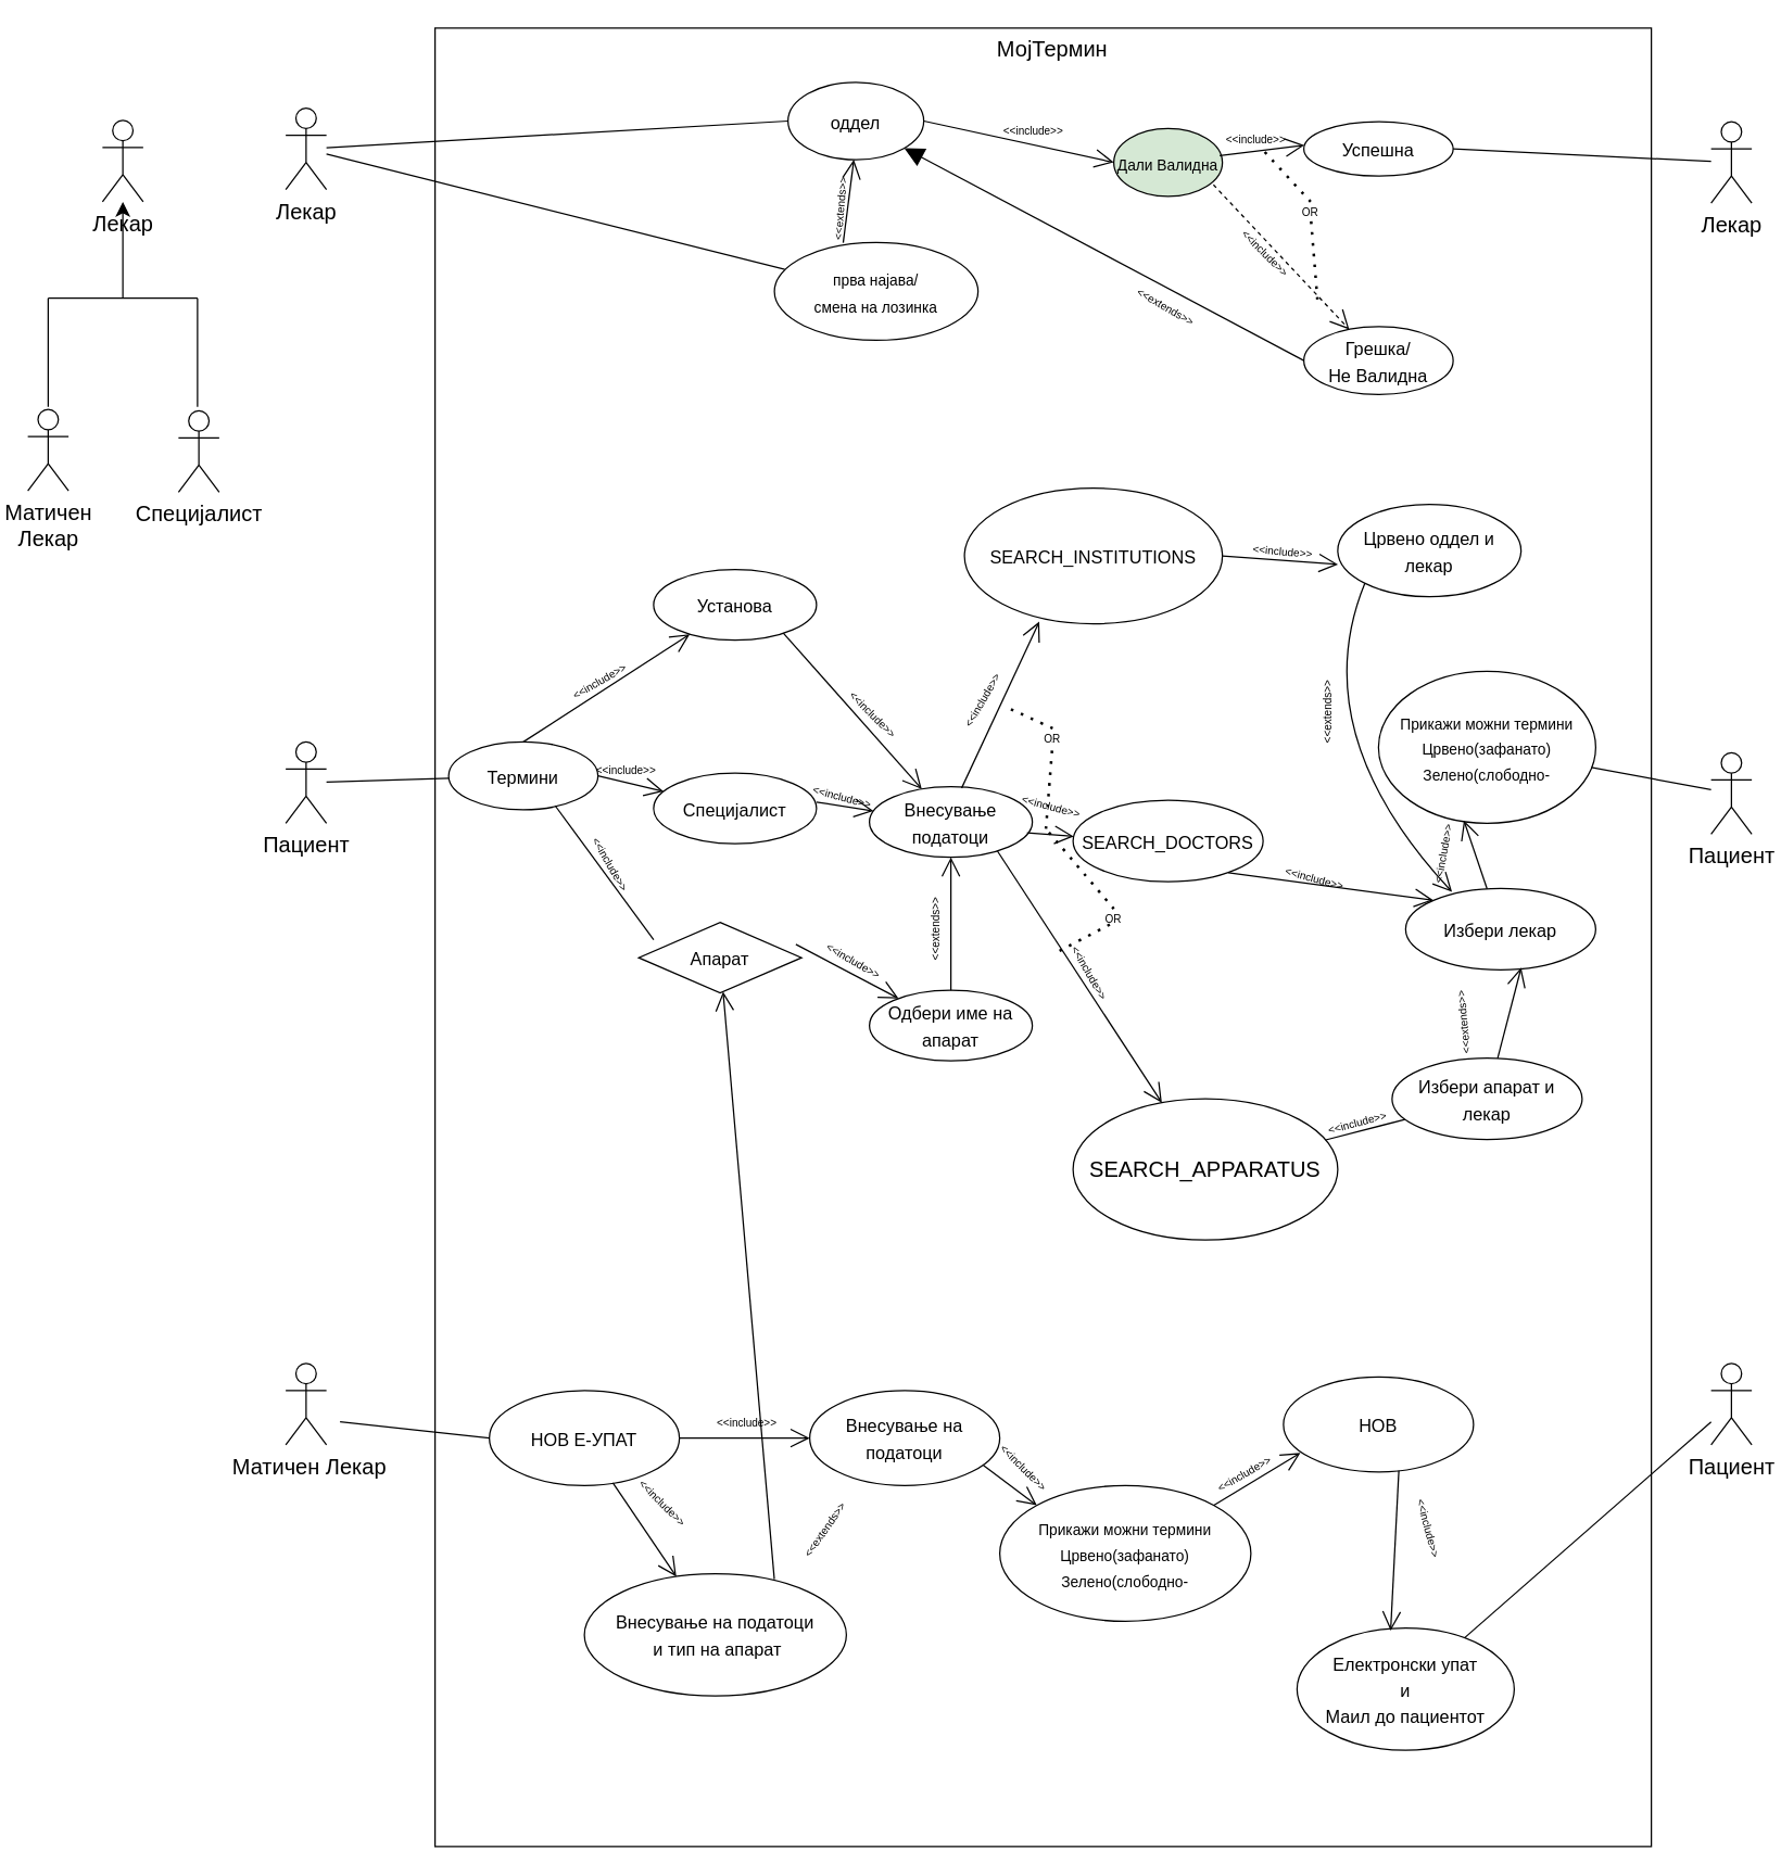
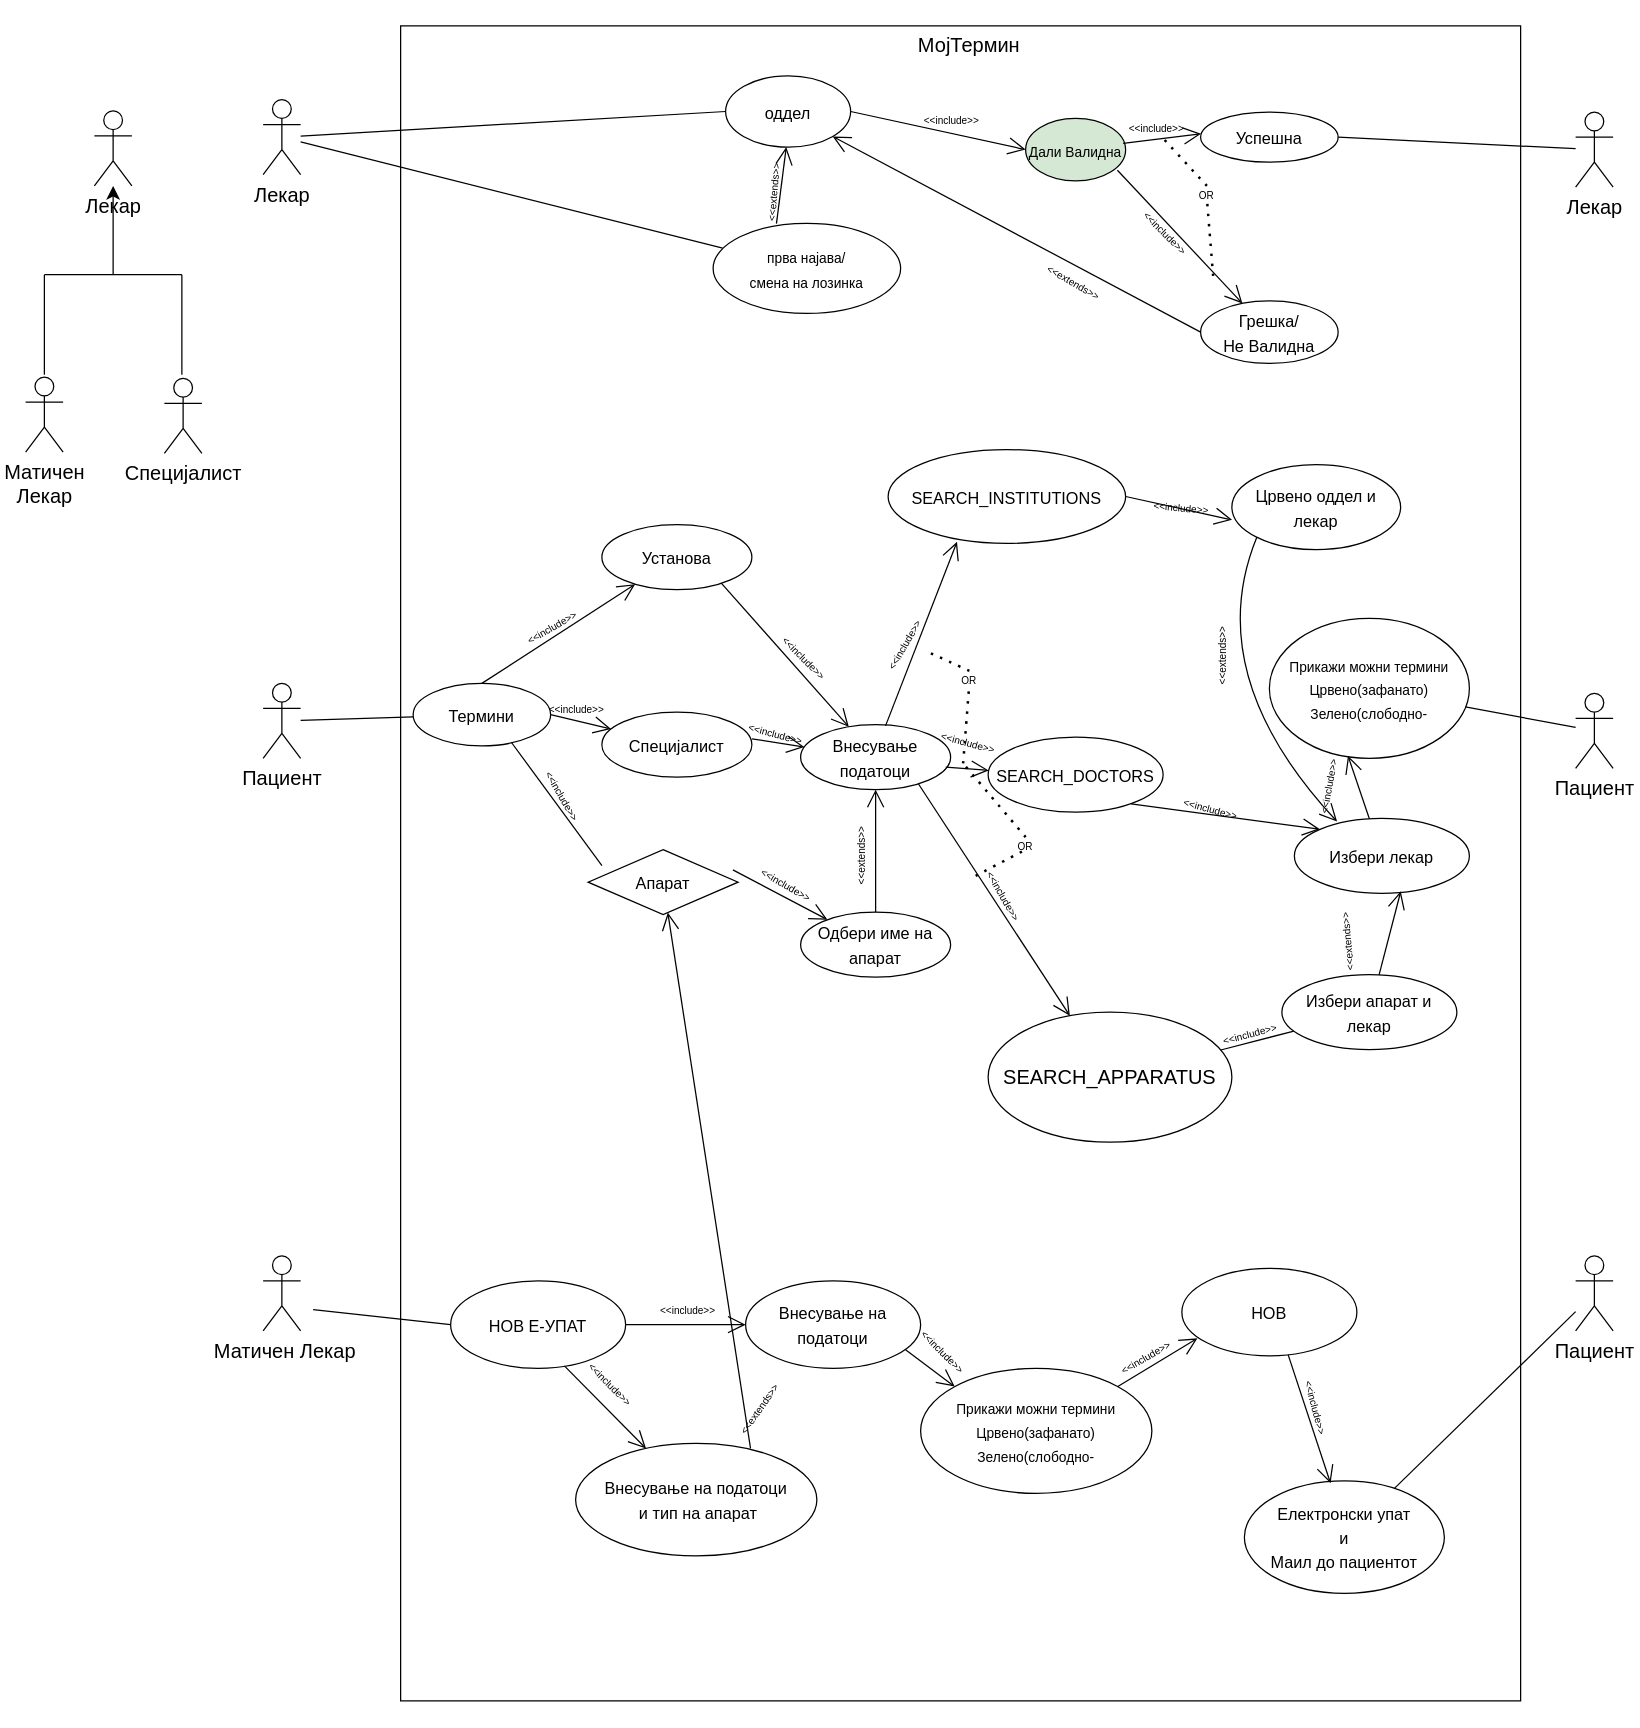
- <mxCell id="21" value="" style="endArrow=block;endFill=1;endSize=12;html=1;rounded=0;fontSize=12;curved=1;exitX=0;exitY=0.5;exitDx=0;exitDy=0;entryX=1;entryY=1;entryDx=0;entryDy=0;" edge="1" parent="1" source="11" target="5"><mxGeometry width="160" relative="1" as="geometry"><mxPoint x="946" y="170" as="sourcePoint" /><mxPoint x="995" y="216" as="targetPoint" /></mxGeometry></mxCell>
+ <mxCell id="21" value="" style="endArrow=open;endFill=1;endSize=12;html=1;rounded=0;fontSize=12;curved=1;exitX=0;exitY=0.5;exitDx=0;exitDy=0;entryX=1;entryY=1;entryDx=0;entryDy=0;" edge="1" parent="1" source="11" target="5"><mxGeometry width="160" relative="1" as="geometry"><mxPoint x="946" y="170" as="sourcePoint" /><mxPoint x="995" y="216" as="targetPoint" /></mxGeometry></mxCell>
- <mxCell id="12" value="" style="endArrow=open;endFill=1;endSize=12;html=1;rounded=0;fontSize=12;curved=1;exitX=0.918;exitY=0.83;exitDx=0;exitDy=0;exitPerimeter=0;dashed=1;" edge="1" parent="1" source="7" target="11"><mxGeometry width="160" relative="1" as="geometry"><mxPoint x="900" y="129" as="sourcePoint" /><mxPoint x="960" y="129" as="targetPoint" /></mxGeometry></mxCell>
+ <mxCell id="12" value="" style="endArrow=open;endFill=1;endSize=12;html=1;rounded=0;fontSize=12;curved=1;exitX=0.918;exitY=0.83;exitDx=0;exitDy=0;exitPerimeter=0;" edge="1" parent="1" source="7" target="11"><mxGeometry width="160" relative="1" as="geometry"><mxPoint x="900" y="129" as="sourcePoint" /><mxPoint x="960" y="129" as="targetPoint" /></mxGeometry></mxCell>
- <mxCell id="52" value="&lt;span style=&quot;font-size: 13px;&quot;&gt;SEARCH_INSTITUTIONS&lt;br&gt;&lt;/span&gt;" style="ellipse;whiteSpace=wrap;html=1;fontSize=16;" vertex="1" parent="1"><mxGeometry x="710" y="359" width="190" height="100" as="geometry" /></mxCell>
+ <mxCell id="52" value="&lt;span style=&quot;font-size: 13px;&quot;&gt;SEARCH_INSTITUTIONS&lt;br&gt;&lt;/span&gt;" style="ellipse;whiteSpace=wrap;html=1;fontSize=16;" vertex="1" parent="1"><mxGeometry x="710" y="359" width="190" height="75" as="geometry" /></mxCell>
- <mxCell id="88" value="&lt;span style=&quot;font-size: 13px;&quot;&gt;Внесување на податоци&lt;br&gt;&amp;nbsp;и тип на апарат&lt;/span&gt;" style="ellipse;whiteSpace=wrap;html=1;fontSize=16;" vertex="1" parent="1"><mxGeometry x="430" y="1159" width="193" height="90" as="geometry" /></mxCell>
+ <mxCell id="88" value="&lt;span style=&quot;font-size: 13px;&quot;&gt;Внесување на податоци&lt;br&gt;&amp;nbsp;и тип на апарат&lt;/span&gt;" style="ellipse;whiteSpace=wrap;html=1;fontSize=16;" vertex="1" parent="1"><mxGeometry x="460" y="1154" width="193" height="90" as="geometry" /></mxCell>
- <mxCell id="91" value="&lt;span style=&quot;font-size: 13px;&quot;&gt;Електронски упат&lt;br&gt;и&lt;br&gt;Маил до пациентот&lt;br&gt;&lt;/span&gt;" style="ellipse;whiteSpace=wrap;html=1;fontSize=16;" vertex="1" parent="1"><mxGeometry x="955" y="1199" width="160" height="90" as="geometry" /></mxCell>
+ <mxCell id="91" value="&lt;span style=&quot;font-size: 13px;&quot;&gt;Електронски упат&lt;br&gt;и&lt;br&gt;Маил до пациентот&lt;br&gt;&lt;/span&gt;" style="ellipse;whiteSpace=wrap;html=1;fontSize=16;" vertex="1" parent="1"><mxGeometry x="995" y="1184" width="160" height="90" as="geometry" /></mxCell>
